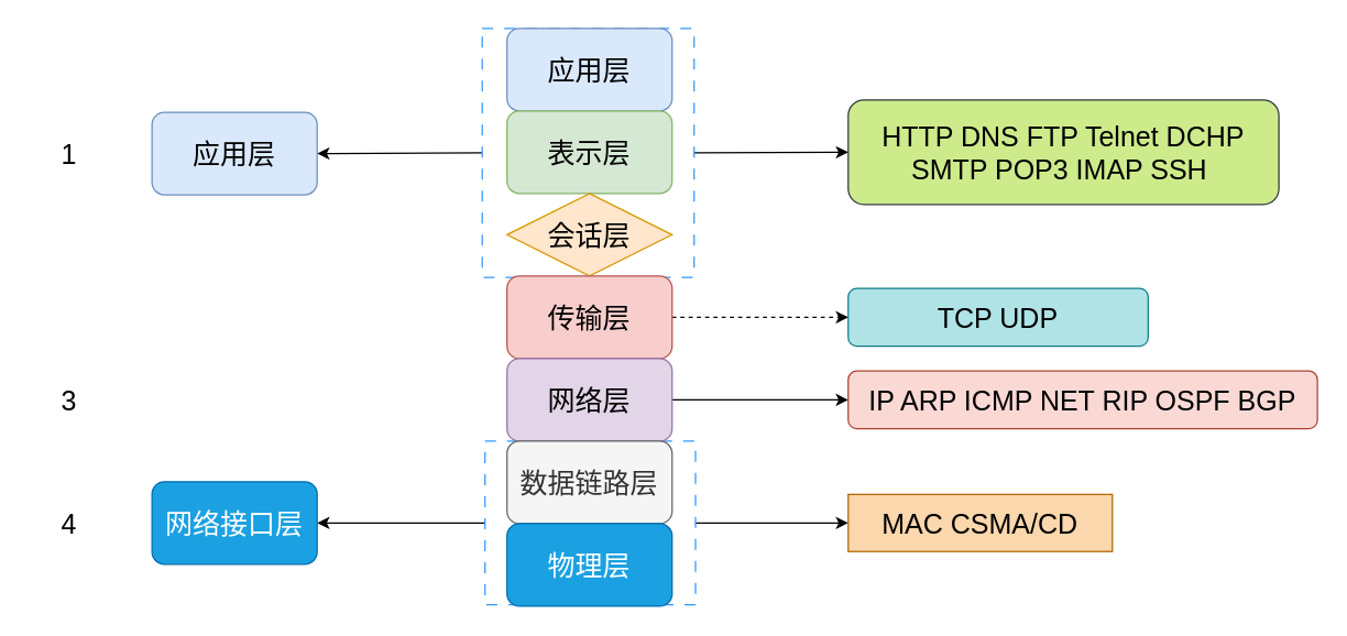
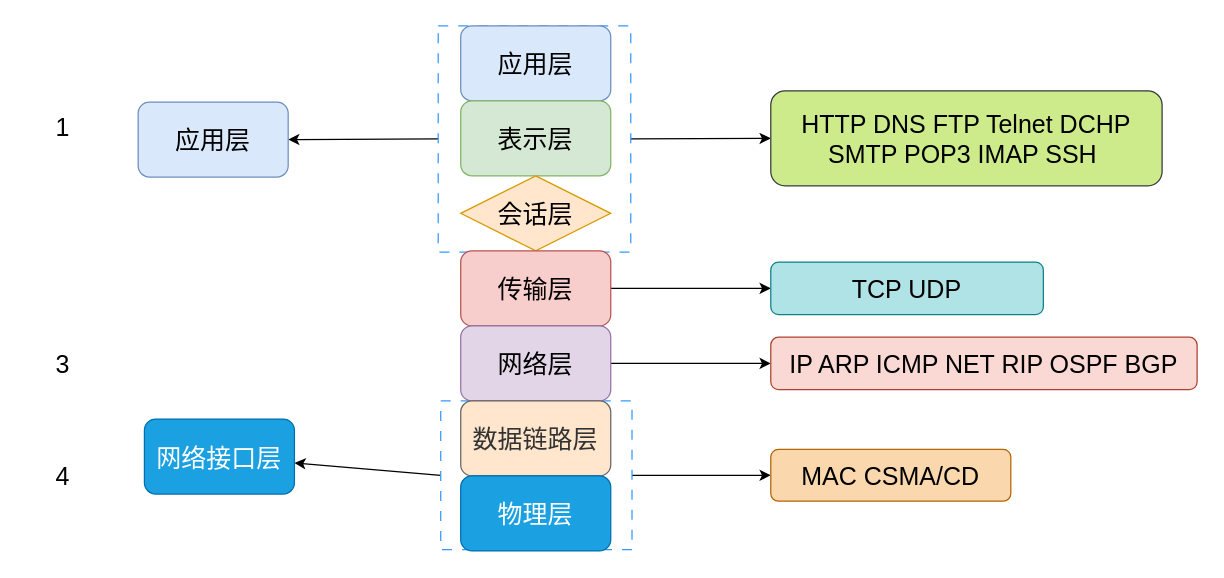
- <mxCell id="17" value="&lt;font style=&quot;font-size: 20px;&quot;&gt;1&lt;/font&gt;" style="text;html=1;strokeColor=none;fillColor=none;align=center;verticalAlign=middle;whiteSpace=wrap;rounded=0;dashed=1;dashPattern=8 8;" vertex="1" parent="1"><mxGeometry x="20" y="95.5" width="60" height="30" as="geometry" /></mxCell>
+ <mxCell id="17" value="&lt;font style=&quot;font-size: 20px;&quot;&gt;1&lt;/font&gt;" style="text;html=1;strokeColor=none;fillColor=none;align=center;verticalAlign=middle;whiteSpace=wrap;rounded=0;dashed=1;dashPattern=8 8;" vertex="1" parent="1"><mxGeometry x="20" y="85.5" width="60" height="30" as="geometry" /></mxCell>
- <mxCell id="11" style="edgeStyle=none;html=1;exitX=1;exitY=0.5;exitDx=0;exitDy=0;entryX=0;entryY=0.5;entryDx=0;entryDy=0;fontSize=20;dashed=1;" edge="1" parent="1" source="12" target="24"><mxGeometry relative="1" as="geometry" /></mxCell>
+ <mxCell id="11" style="edgeStyle=none;html=1;exitX=1;exitY=0.5;exitDx=0;exitDy=0;entryX=0;entryY=0.5;entryDx=0;entryDy=0;fontSize=20;" edge="1" parent="1" source="12" target="24"><mxGeometry relative="1" as="geometry" /></mxCell>
- <mxCell id="15" value="&lt;font style=&quot;font-size: 20px;&quot;&gt;数据链路层&lt;/font&gt;" style="rounded=1;whiteSpace=wrap;html=1;fillColor=#f5f5f5;strokeColor=#666666;fontColor=#333333;" vertex="1" parent="1"><mxGeometry x="368" y="320" width="120" height="60" as="geometry" /></mxCell>
+ <mxCell id="15" value="&lt;font style=&quot;font-size: 20px;&quot;&gt;数据链路层&lt;/font&gt;" style="rounded=1;whiteSpace=wrap;html=1;fillColor=#ffe6cc;strokeColor=#666666;fontColor=#333333;" vertex="1" parent="1"><mxGeometry x="368" y="320" width="120" height="60" as="geometry" /></mxCell>
- <mxCell id="21" value="&lt;font style=&quot;font-size: 20px;&quot;&gt;网络接口层&lt;/font&gt;" style="rounded=1;whiteSpace=wrap;html=1;fillColor=#1ba1e2;strokeColor=#006EAF;fontColor=#ffffff;" vertex="1" parent="1"><mxGeometry x="110" y="349.5" width="120" height="60" as="geometry" /></mxCell>
+ <mxCell id="21" value="&lt;font style=&quot;font-size: 20px;&quot;&gt;网络接口层&lt;/font&gt;" style="rounded=1;whiteSpace=wrap;html=1;fillColor=#1ba1e2;strokeColor=#006EAF;fontColor=#ffffff;" vertex="1" parent="1"><mxGeometry x="115" y="334.5" width="120" height="60" as="geometry" /></mxCell>
- <mxCell id="22" value="MAC CSMA/CD" style="whiteSpace=wrap;html=1;fontSize=20;fillColor=#fad7ac;strokeColor=#b46504;rounded=0;" vertex="1" parent="1"><mxGeometry x="616" y="358.75" width="192" height="41.5" as="geometry" /></mxCell>
+ <mxCell id="22" value="MAC CSMA/CD" style="rounded=1;whiteSpace=wrap;html=1;fontSize=20;fillColor=#fad7ac;strokeColor=#b46504;" vertex="1" parent="1"><mxGeometry x="616" y="358.75" width="192" height="41.5" as="geometry" /></mxCell>
